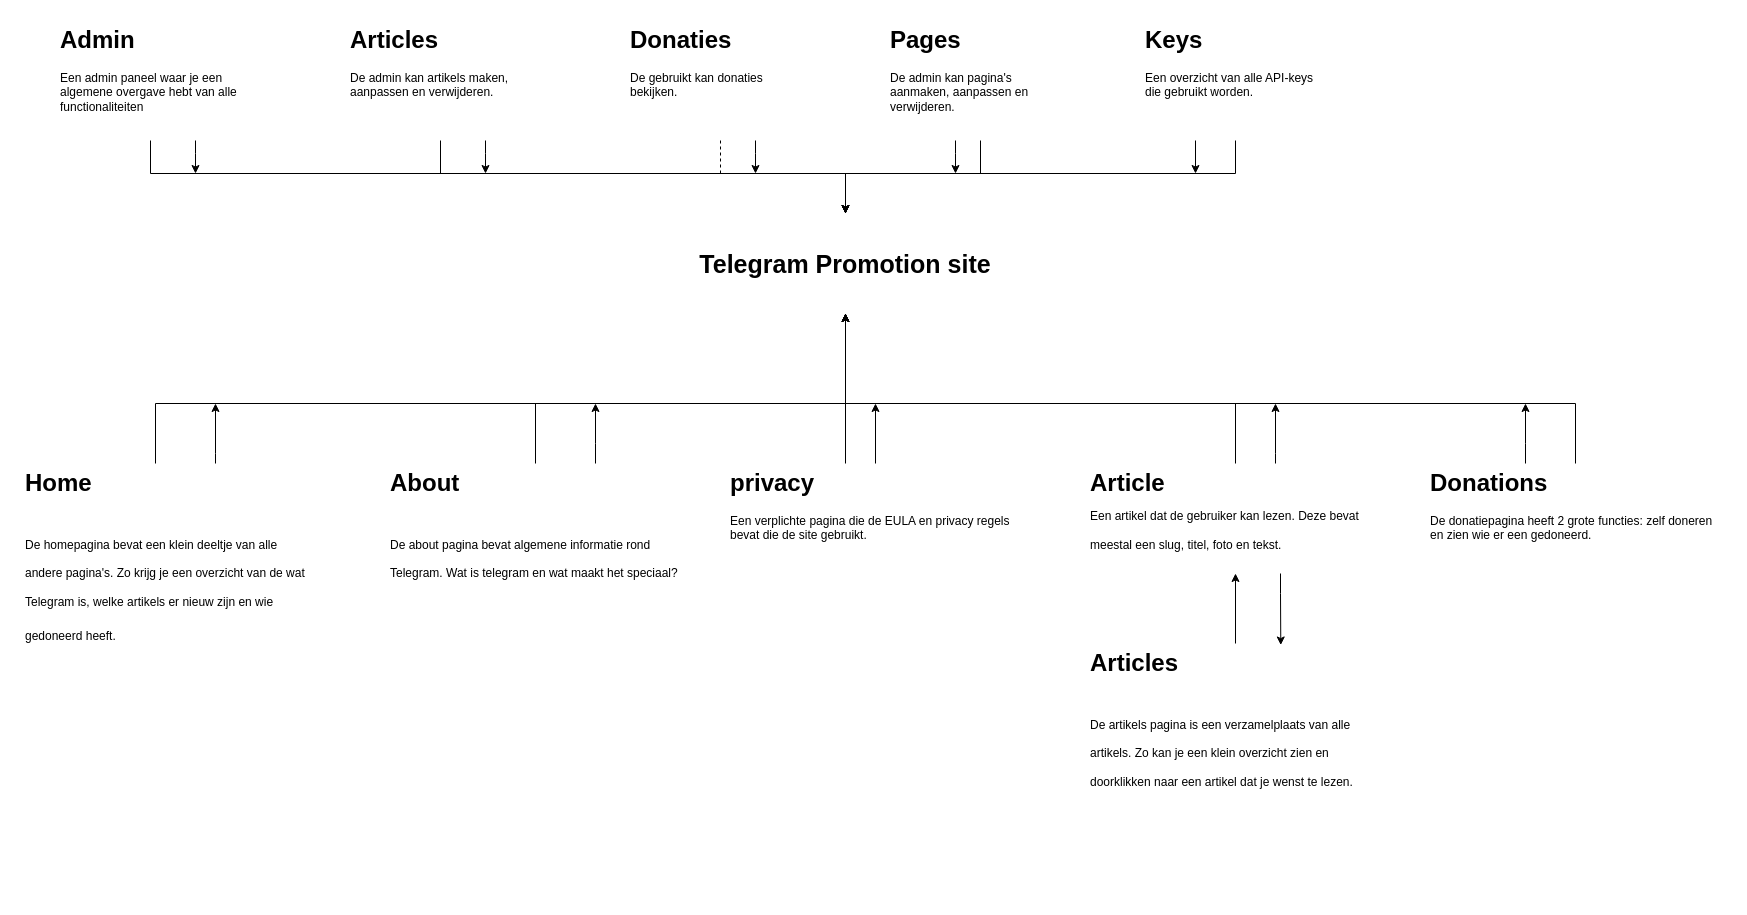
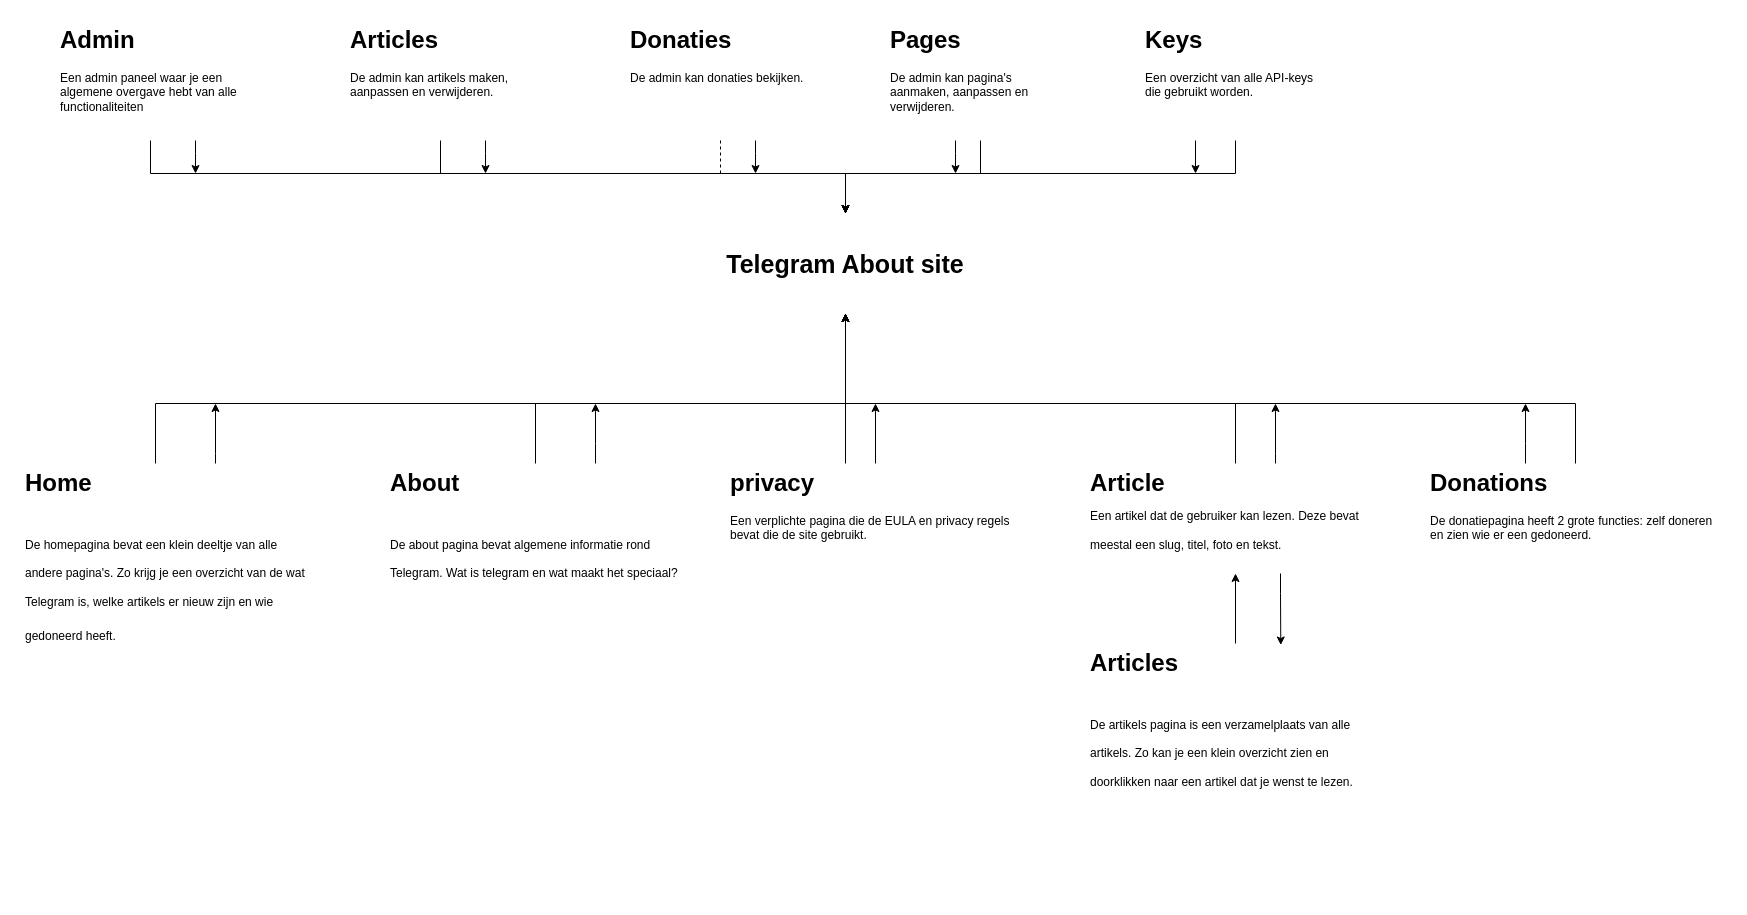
- <mxCell id="32" value="&lt;h1&gt;Donaties&lt;/h1&gt;&lt;p&gt;De gebruikt kan donaties bekijken.&lt;/p&gt;" style="text;html=1;strokeColor=none;fillColor=none;spacing=5;spacingTop=-20;whiteSpace=wrap;overflow=hidden;rounded=0;" vertex="1" parent="1"><mxGeometry x="625" y="20" width="190" height="120" as="geometry" /></mxCell>
+ <mxCell id="32" value="&lt;h1&gt;Donaties&lt;/h1&gt;&lt;p&gt;De admin kan donaties bekijken.&lt;/p&gt;" style="text;html=1;strokeColor=none;fillColor=none;spacing=5;spacingTop=-20;whiteSpace=wrap;overflow=hidden;rounded=0;" vertex="1" parent="1"><mxGeometry x="625" y="20" width="190" height="120" as="geometry" /></mxCell>
- <mxCell id="20" value="&lt;font style=&quot;font-size: 25px&quot;&gt;&lt;b&gt;Telegram Promotion site&lt;/b&gt;&lt;/font&gt;" style="text;html=1;strokeColor=none;fillColor=none;align=center;verticalAlign=middle;whiteSpace=wrap;rounded=0;" vertex="1" parent="1"><mxGeometry x="605" y="213" width="480" height="100" as="geometry" /></mxCell>
+ <mxCell id="20" value="&lt;font style=&quot;font-size: 25px&quot;&gt;&lt;b&gt;Telegram About site&lt;/b&gt;&lt;/font&gt;" style="text;html=1;strokeColor=none;fillColor=none;align=center;verticalAlign=middle;whiteSpace=wrap;rounded=0;" vertex="1" parent="1"><mxGeometry x="605" y="213" width="480" height="100" as="geometry" /></mxCell>
